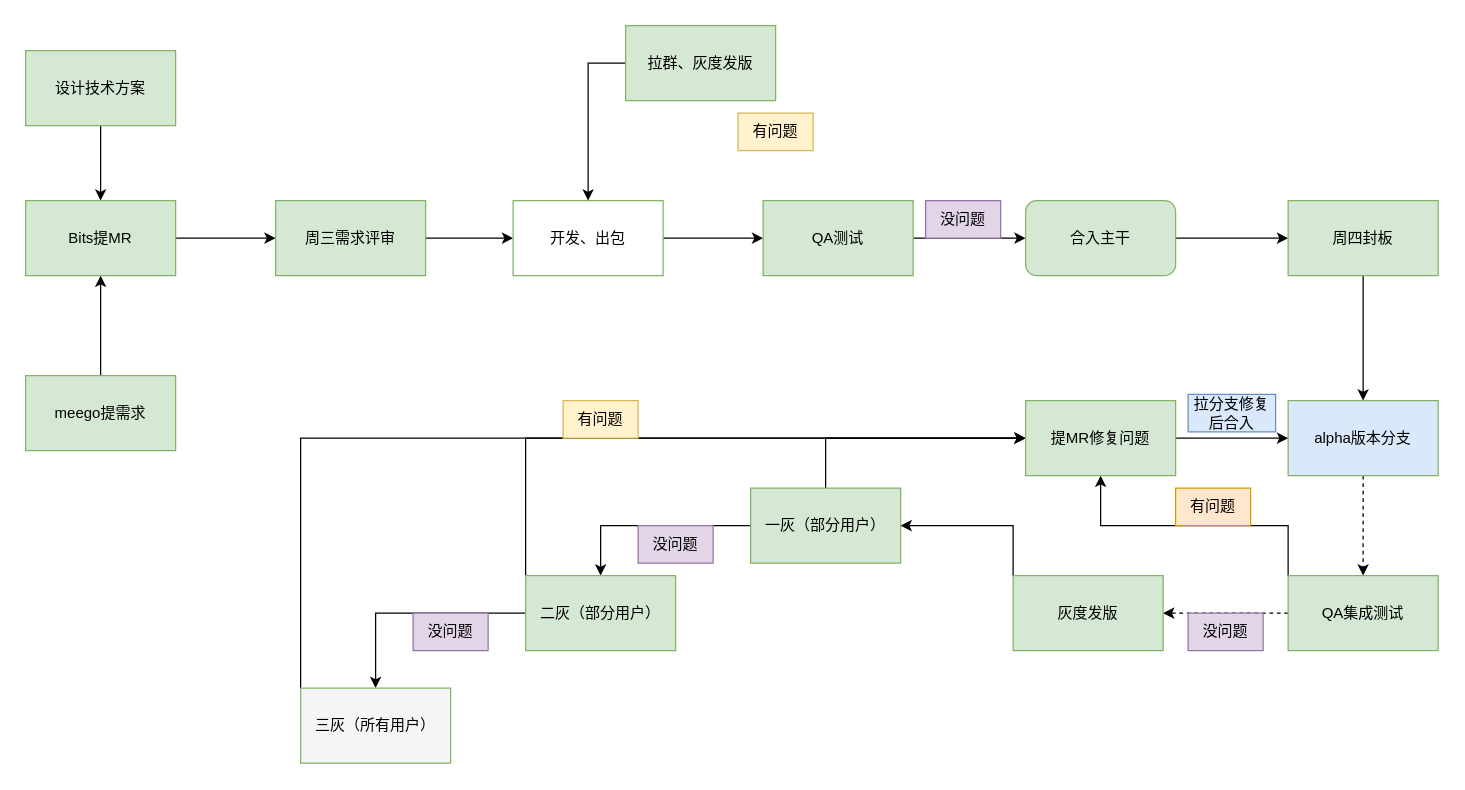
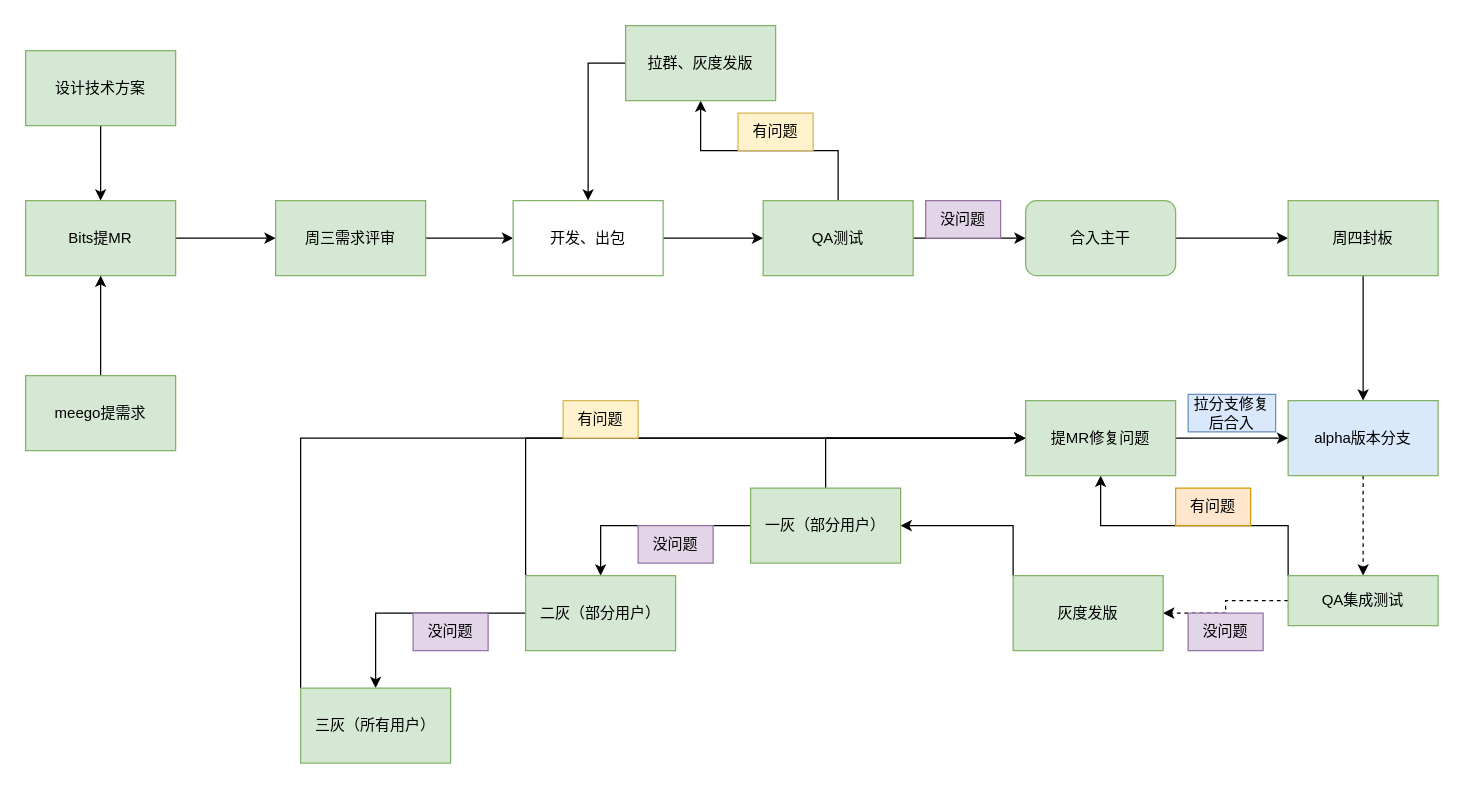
+ <mxCell id="9" style="edgeStyle=orthogonalEdgeStyle;rounded=0;orthogonalLoop=1;jettySize=auto;html=1;exitX=0.5;exitY=0;exitDx=0;exitDy=0;" parent="1" source="10" target="14" edge="1"><mxGeometry relative="1" as="geometry" /></mxCell>
- <mxCell id="25" value="QA集成测试" style="rounded=0;whiteSpace=wrap;html=1;fillColor=#d5e8d4;strokeColor=#82b366;" parent="1" vertex="1"><mxGeometry x="1030" y="460" width="120" height="60" as="geometry" /></mxCell>
+ <mxCell id="25" value="QA集成测试" style="rounded=0;whiteSpace=wrap;html=1;fillColor=#d5e8d4;strokeColor=#82b366;" parent="1" vertex="1"><mxGeometry x="1030" y="460" width="120" height="40" as="geometry" /></mxCell>
- <mxCell id="35" value="三灰（所有用户）" style="rounded=0;whiteSpace=wrap;html=1;fillColor=#f5f5f5;strokeColor=#82b366;" parent="1" vertex="1"><mxGeometry x="240" y="550" width="120" height="60" as="geometry" /></mxCell>
+ <mxCell id="35" value="三灰（所有用户）" style="rounded=0;whiteSpace=wrap;html=1;fillColor=#d5e8d4;strokeColor=#82b366;" parent="1" vertex="1"><mxGeometry x="240" y="550" width="120" height="60" as="geometry" /></mxCell>
